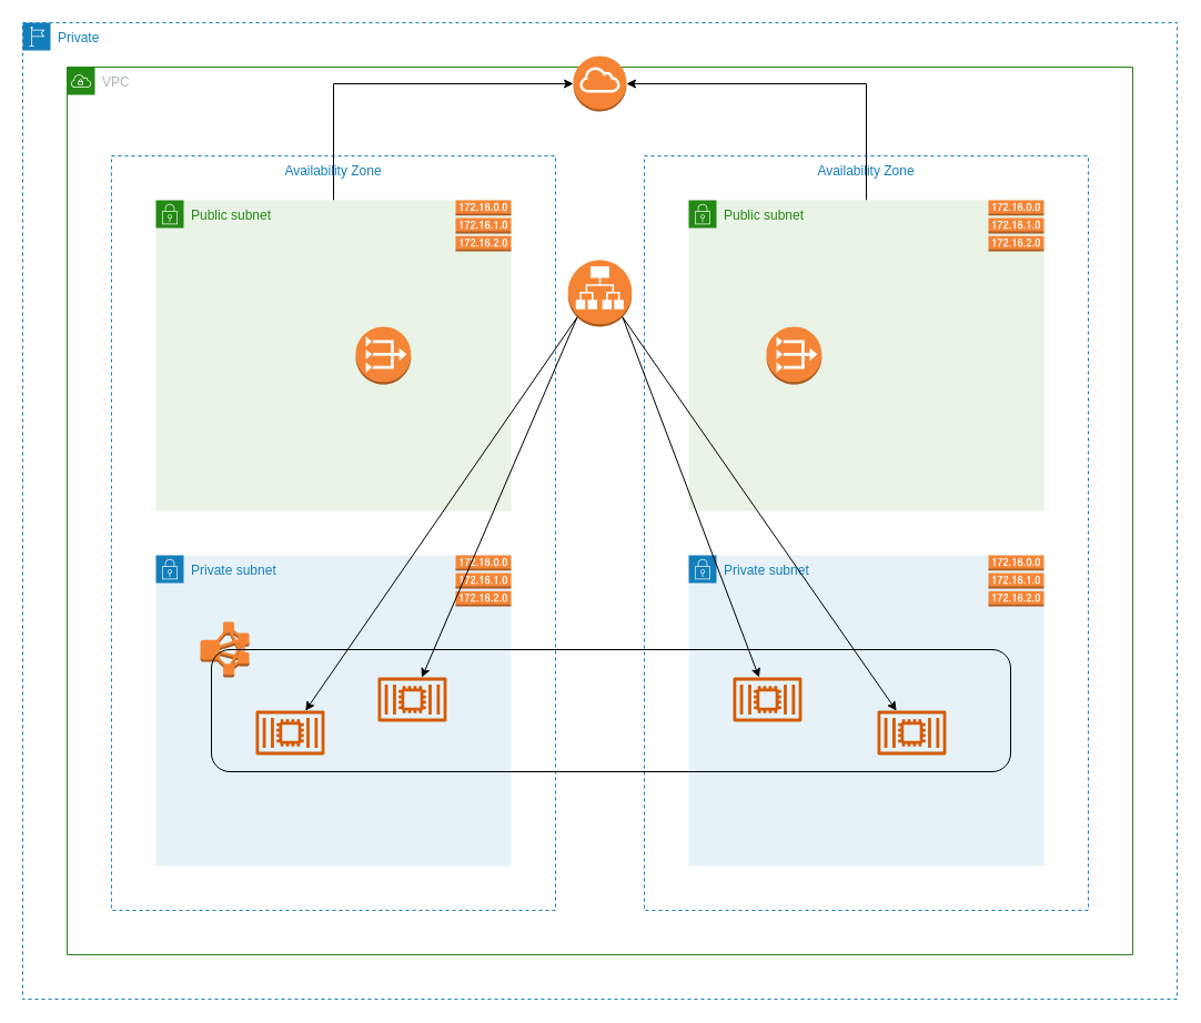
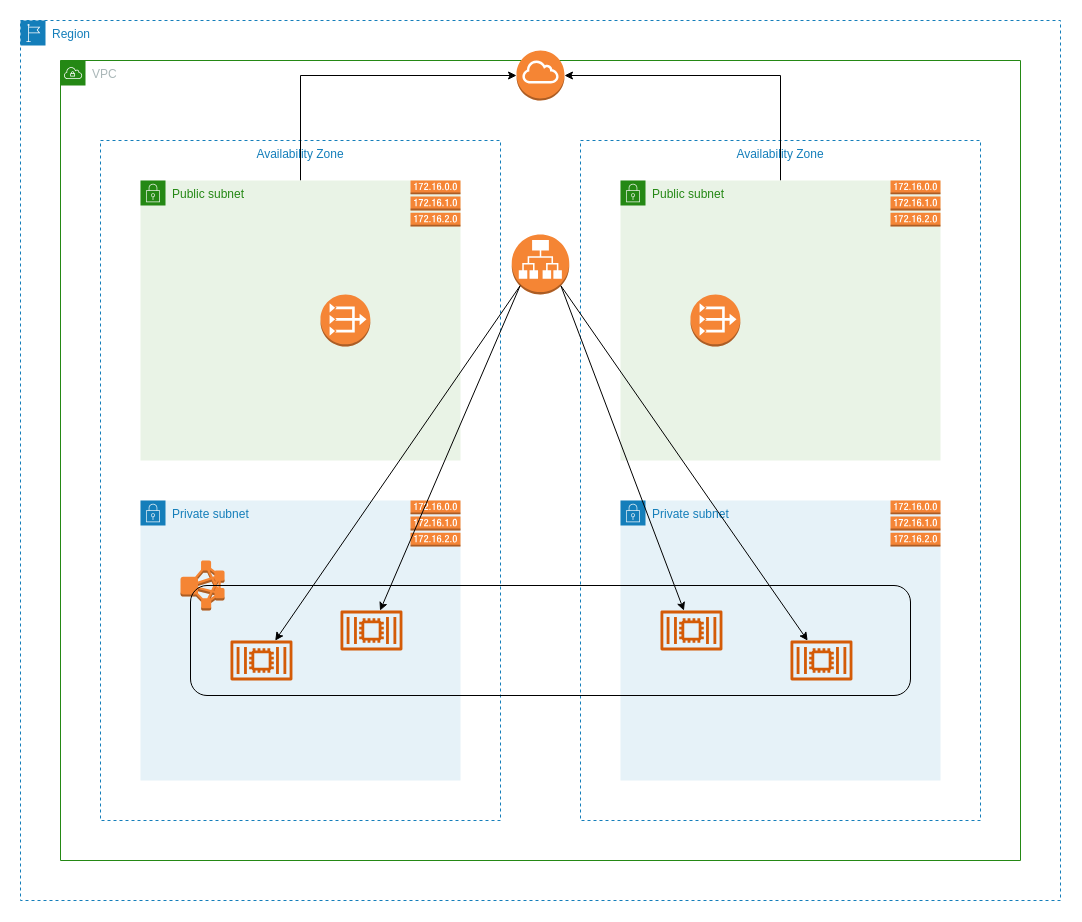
- <mxCell id="2" value="Private" style="points=[[0,0],[0.25,0],[0.5,0],[0.75,0],[1,0],[1,0.25],[1,0.5],[1,0.75],[1,1],[0.75,1],[0.5,1],[0.25,1],[0,1],[0,0.75],[0,0.5],[0,0.25]];outlineConnect=0;gradientColor=none;html=1;whiteSpace=wrap;fontSize=12;fontStyle=0;container=1;pointerEvents=0;collapsible=0;recursiveResize=0;shape=mxgraph.aws4.group;grIcon=mxgraph.aws4.group_region;strokeColor=#147EBA;fillColor=none;verticalAlign=top;align=left;spacingLeft=30;fontColor=#147EBA;dashed=1;" vertex="1" parent="1"><mxGeometry x="20" y="20" width="1040" height="880" as="geometry" /></mxCell>
+ <mxCell id="2" value="Region" style="points=[[0,0],[0.25,0],[0.5,0],[0.75,0],[1,0],[1,0.25],[1,0.5],[1,0.75],[1,1],[0.75,1],[0.5,1],[0.25,1],[0,1],[0,0.75],[0,0.5],[0,0.25]];outlineConnect=0;gradientColor=none;html=1;whiteSpace=wrap;fontSize=12;fontStyle=0;container=1;pointerEvents=0;collapsible=0;recursiveResize=0;shape=mxgraph.aws4.group;grIcon=mxgraph.aws4.group_region;strokeColor=#147EBA;fillColor=none;verticalAlign=top;align=left;spacingLeft=30;fontColor=#147EBA;dashed=1;" vertex="1" parent="1"><mxGeometry x="20" y="20" width="1040" height="880" as="geometry" /></mxCell>
